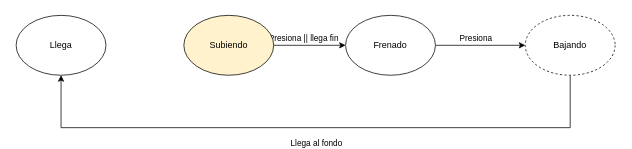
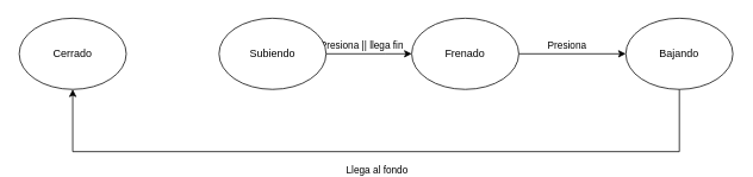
- <mxCell id="2" value="Llega" style="ellipse;whiteSpace=wrap;html=1;" vertex="1" parent="1"><mxGeometry x="20" y="20" width="120" height="80" as="geometry" /></mxCell>
+ <mxCell id="2" value="Cerrado" style="ellipse;whiteSpace=wrap;html=1;" vertex="1" parent="1"><mxGeometry x="20" y="20" width="120" height="80" as="geometry" /></mxCell>
- <mxCell id="5" value="Subiendo" style="ellipse;whiteSpace=wrap;html=1;fillColor=#fff2cc;" vertex="1" parent="1"><mxGeometry x="244" y="20" width="120" height="80" as="geometry" /></mxCell>
+ <mxCell id="5" value="Subiendo" style="ellipse;whiteSpace=wrap;html=1;" vertex="1" parent="1"><mxGeometry x="244" y="20" width="120" height="80" as="geometry" /></mxCell>
- <mxCell id="8" value="Bajando" style="ellipse;whiteSpace=wrap;html=1;dashed=1;" vertex="1" parent="1"><mxGeometry x="700" y="20" width="120" height="80" as="geometry" /></mxCell>
+ <mxCell id="8" value="Bajando" style="ellipse;whiteSpace=wrap;html=1;" vertex="1" parent="1"><mxGeometry x="700" y="20" width="120" height="80" as="geometry" /></mxCell>
